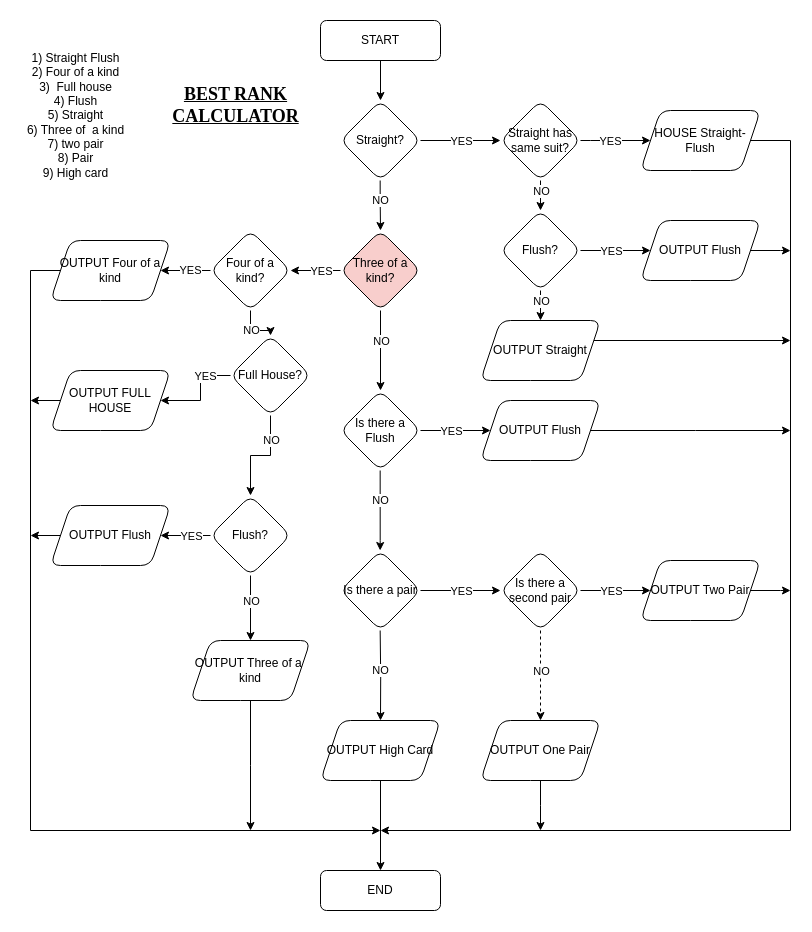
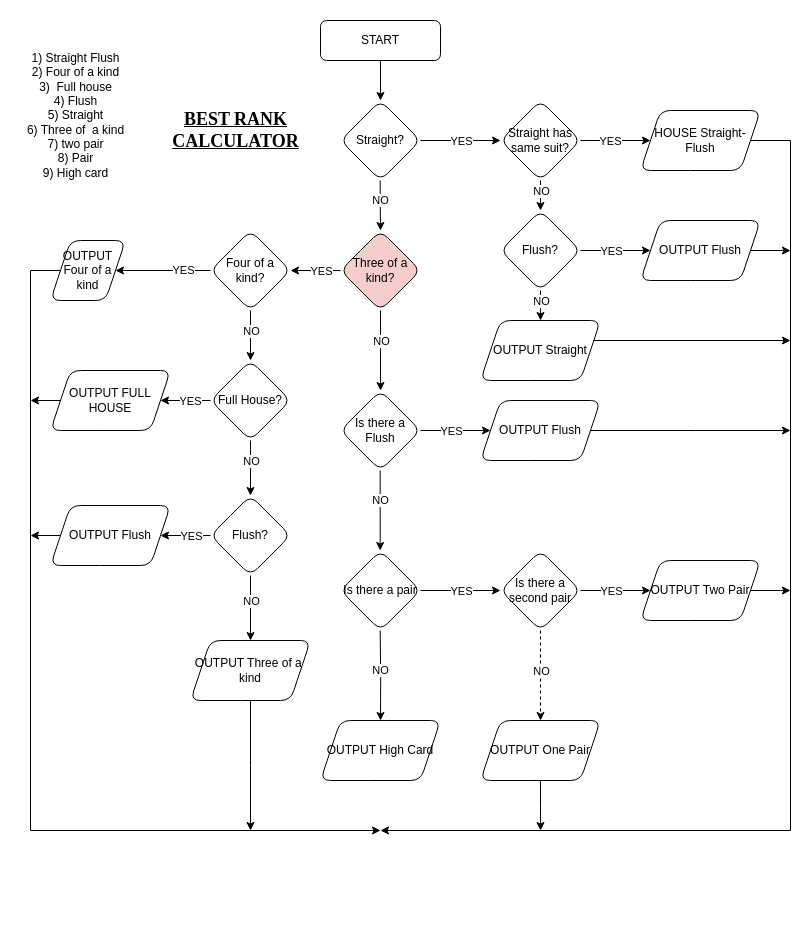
- <mxCell id="71" value="&lt;b&gt;&lt;font style=&quot;font-size: 18px&quot; face=&quot;Verdana&quot;&gt;&lt;u&gt;BEST RANK &lt;br&gt;CALCULATOR&lt;/u&gt;&lt;/font&gt;&lt;/b&gt;" style="text;html=1;align=center;verticalAlign=middle;resizable=0;points=[];autosize=1;strokeColor=none;fillColor=none;" parent="1" vertex="1"><mxGeometry x="160" y="85" width="150" height="40" as="geometry" /></mxCell>
+ <mxCell id="71" value="&lt;b&gt;&lt;font style=&quot;font-size: 18px&quot; face=&quot;Verdana&quot;&gt;&lt;u&gt;BEST RANK &lt;br&gt;CALCULATOR&lt;/u&gt;&lt;/font&gt;&lt;/b&gt;" style="text;html=1;align=center;verticalAlign=middle;resizable=0;points=[];autosize=1;strokeColor=none;fillColor=none;" parent="1" vertex="1"><mxGeometry x="160" y="110" width="150" height="40" as="geometry" /></mxCell>
- <mxCell id="37" value="OUTPUT Four of a kind" style="shape=parallelogram;perimeter=parallelogramPerimeter;whiteSpace=wrap;html=1;fixedSize=1;rounded=1;shadow=0;strokeWidth=1;glass=0;" parent="1" vertex="1"><mxGeometry x="50" y="240" width="120" height="60" as="geometry" /></mxCell>
+ <mxCell id="37" value="OUTPUT Four of a kind" style="shape=parallelogram;perimeter=parallelogramPerimeter;whiteSpace=wrap;html=1;fixedSize=1;rounded=1;shadow=0;strokeWidth=1;glass=0;" parent="1" vertex="1"><mxGeometry x="50" y="240" width="75" height="60" as="geometry" /></mxCell>
- <mxCell id="32" value="Full House?" style="rhombus;whiteSpace=wrap;html=1;rounded=1;shadow=0;strokeWidth=1;glass=0;" parent="1" vertex="1"><mxGeometry x="230" y="335" width="80" height="80" as="geometry" /></mxCell>
+ <mxCell id="32" value="Full House?" style="rhombus;whiteSpace=wrap;html=1;rounded=1;shadow=0;strokeWidth=1;glass=0;" parent="1" vertex="1"><mxGeometry x="210" y="360" width="80" height="80" as="geometry" /></mxCell>
- <mxCell id="59" value="" style="edgeStyle=orthogonalEdgeStyle;rounded=0;orthogonalLoop=1;jettySize=auto;html=1;" parent="1" source="60" target="4" edge="1"><mxGeometry relative="1" as="geometry" /></mxCell>
- <mxCell id="4" value="END" style="rounded=1;whiteSpace=wrap;html=1;fontSize=12;glass=0;strokeWidth=1;shadow=0;" parent="1" vertex="1"><mxGeometry x="320" y="870" width="120" height="40" as="geometry" /></mxCell>
